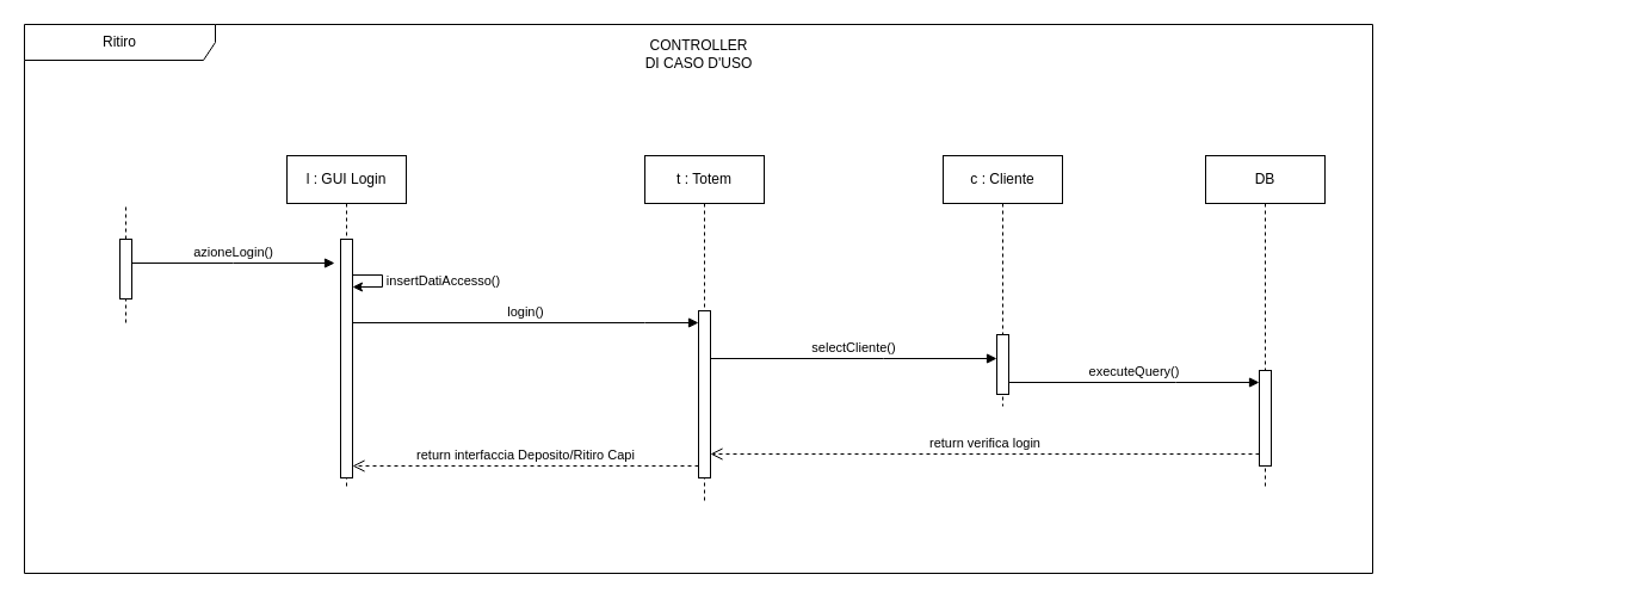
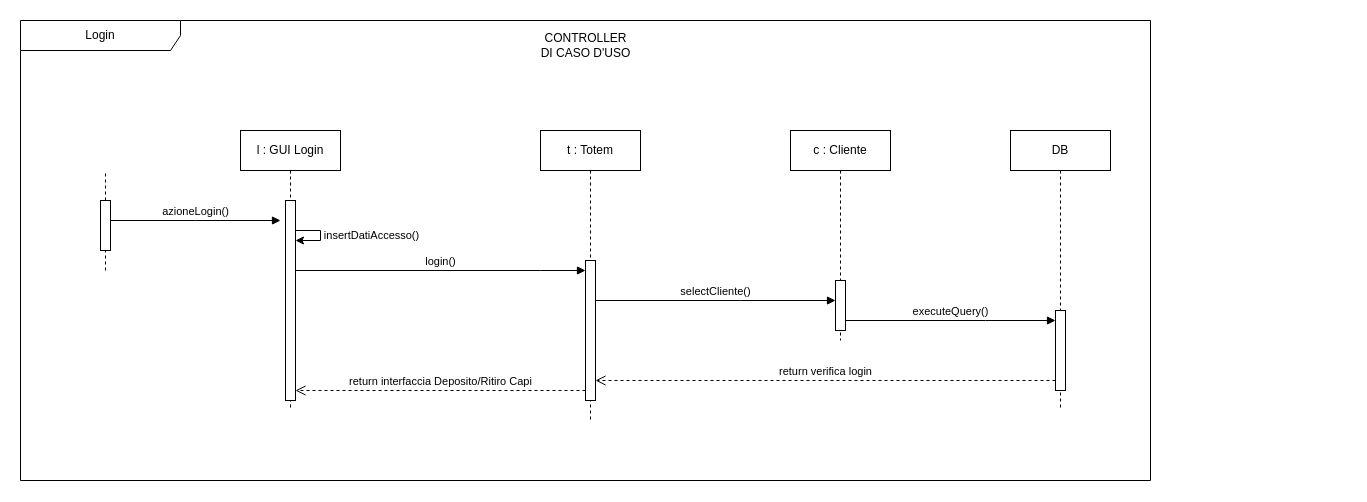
- <mxCell id="10" value="Ritiro" style="shape=umlFrame;whiteSpace=wrap;html=1;pointerEvents=0;recursiveResize=0;container=0;collapsible=0;width=160;" vertex="1" parent="1"><mxGeometry x="20" y="20" width="1130" height="460" as="geometry" /></mxCell>
+ <mxCell id="10" value="Login" style="shape=umlFrame;whiteSpace=wrap;html=1;pointerEvents=0;recursiveResize=0;container=0;collapsible=0;width=160;" vertex="1" parent="1"><mxGeometry x="20" y="20" width="1130" height="460" as="geometry" /></mxCell>
